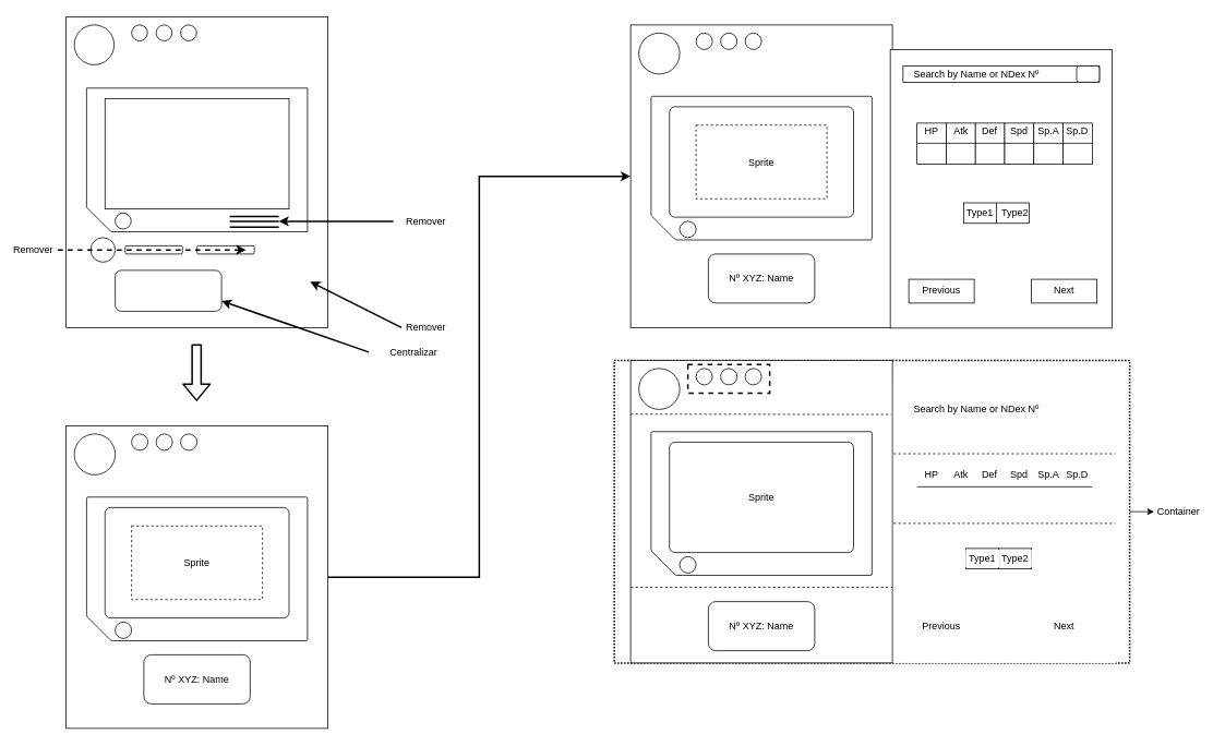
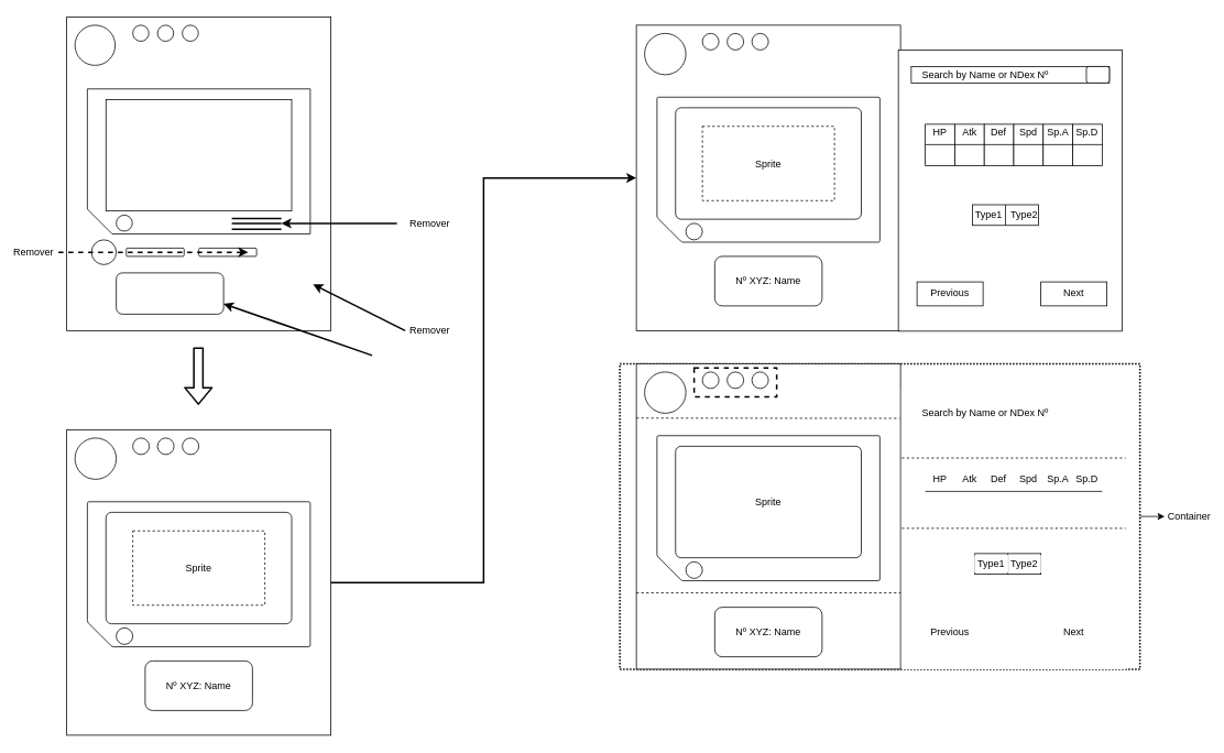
- <mxCell id="7" value="Centralizar" style="text;html=1;strokeColor=none;fillColor=none;align=center;verticalAlign=middle;whiteSpace=wrap;rounded=0;" parent="1" vertex="1"><mxGeometry x="470" y="420" width="70" height="20" as="geometry" /></mxCell>
